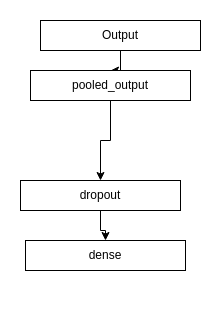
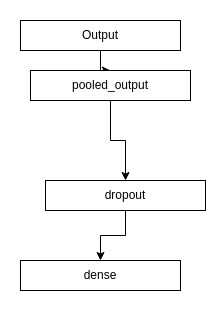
- <mxCell id="3" value="Output" style="rounded=0;whiteSpace=wrap;html=1;" vertex="1" parent="1"><mxGeometry x="40" y="20" width="160" height="30" as="geometry" /></mxCell>
+ <mxCell id="3" value="Output" style="rounded=0;whiteSpace=wrap;html=1;" vertex="1" parent="1"><mxGeometry x="20" y="20" width="160" height="30" as="geometry" /></mxCell>
- <mxCell id="7" value="dropout" style="rounded=0;whiteSpace=wrap;html=1;" vertex="1" parent="1"><mxGeometry x="20" y="180" width="160" height="30" as="geometry" /></mxCell>
+ <mxCell id="7" value="dropout" style="rounded=0;whiteSpace=wrap;html=1;" vertex="1" parent="1"><mxGeometry x="45" y="180" width="160" height="30" as="geometry" /></mxCell>
- <mxCell id="8" value="dense" style="rounded=0;whiteSpace=wrap;html=1;" vertex="1" parent="1"><mxGeometry x="25" y="240" width="160" height="30" as="geometry" /></mxCell>
+ <mxCell id="8" value="dense" style="rounded=0;whiteSpace=wrap;html=1;" vertex="1" parent="1"><mxGeometry x="20" y="260" width="160" height="30" as="geometry" /></mxCell>
